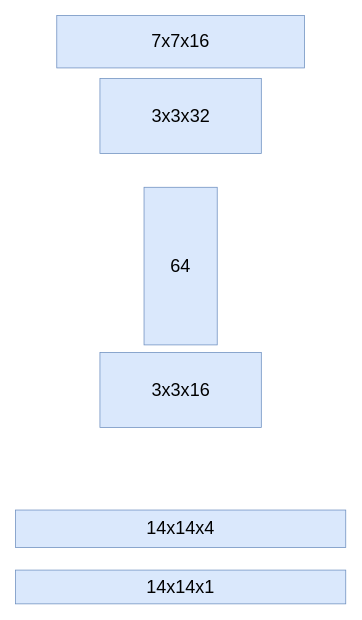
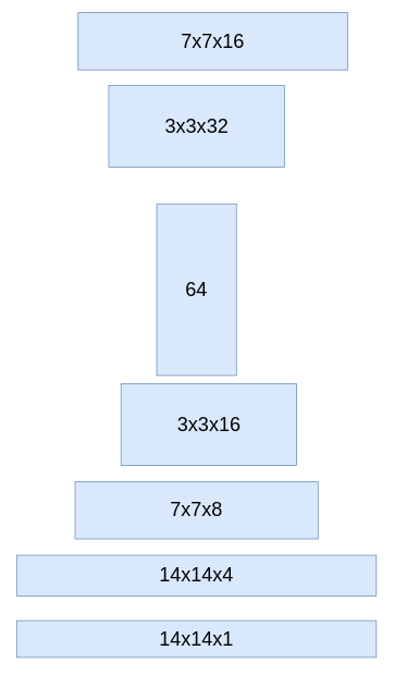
- <mxCell id="2" value="&lt;font style=&quot;font-size: 24px;&quot;&gt;7x7x16&lt;/font&gt;" style="rounded=0;whiteSpace=wrap;html=1;fillColor=#dae8fc;strokeColor=#6c8ebf;" vertex="1" parent="1"><mxGeometry x="75" y="20" width="330" height="70" as="geometry" /></mxCell>
+ <mxCell id="2" value="&lt;font style=&quot;font-size: 24px;&quot;&gt;7x7x16&lt;/font&gt;" style="rounded=0;whiteSpace=wrap;html=1;fillColor=#dae8fc;strokeColor=#6c8ebf;" vertex="1" parent="1"><mxGeometry x="95" y="15" width="330" height="70" as="geometry" /></mxCell>
- <mxCell id="5" value="&lt;font style=&quot;font-size: 24px;&quot;&gt;3x3x16&lt;/font&gt;" style="rounded=0;whiteSpace=wrap;html=1;fillColor=#dae8fc;strokeColor=#6c8ebf;" vertex="1" parent="1"><mxGeometry x="132.5" y="469" width="215" height="100" as="geometry" /></mxCell>
+ <mxCell id="5" value="&lt;font style=&quot;font-size: 24px;&quot;&gt;3x3x16&lt;/font&gt;" style="rounded=0;whiteSpace=wrap;html=1;fillColor=#dae8fc;strokeColor=#6c8ebf;" vertex="1" parent="1"><mxGeometry x="147.5" y="469" width="215" height="100" as="geometry" /></mxCell>
+ <mxCell id="6" value="&lt;font style=&quot;font-size: 24px;&quot;&gt;7x7x8&lt;/font&gt;" style="rounded=0;whiteSpace=wrap;html=1;fillColor=#dae8fc;strokeColor=#6c8ebf;" vertex="1" parent="1"><mxGeometry x="91.25" y="589" width="297.5" height="70" as="geometry" /></mxCell>
